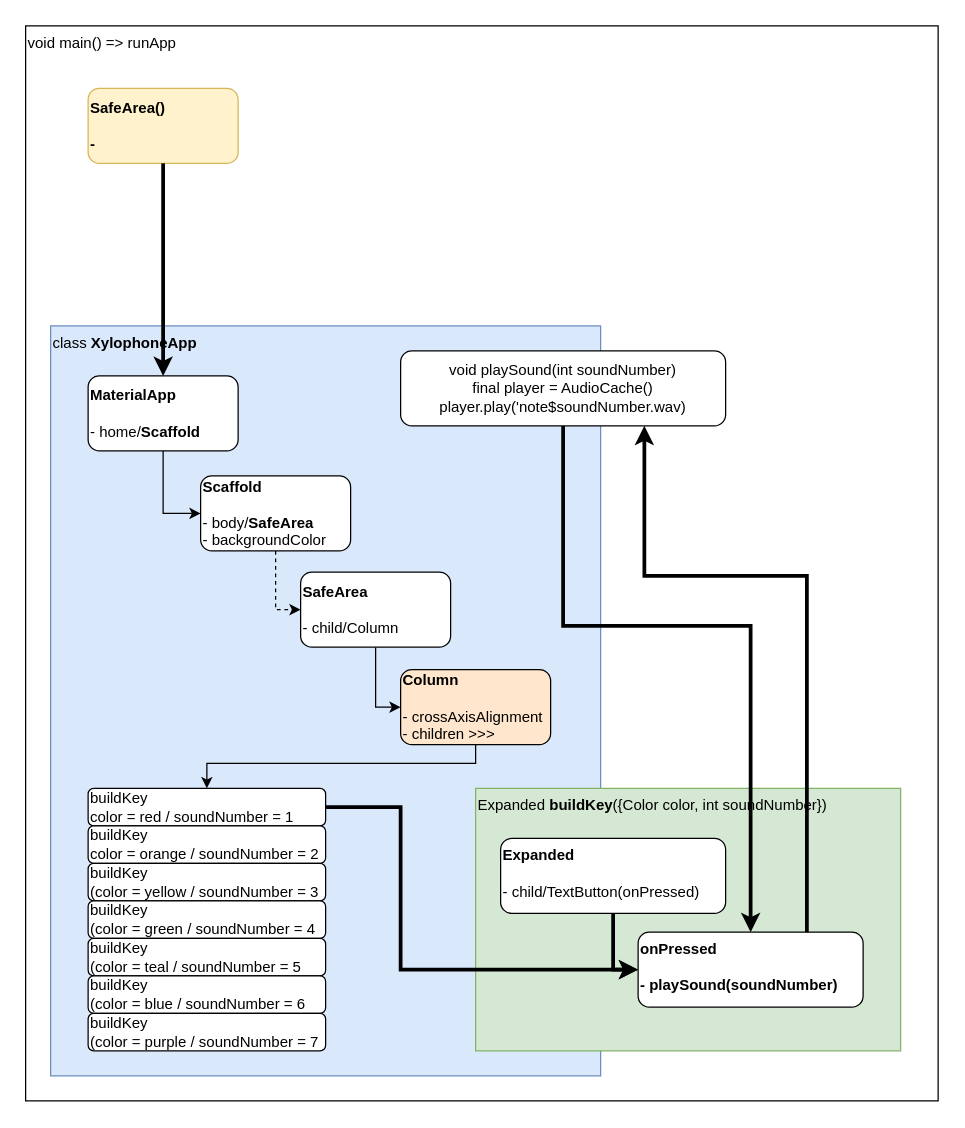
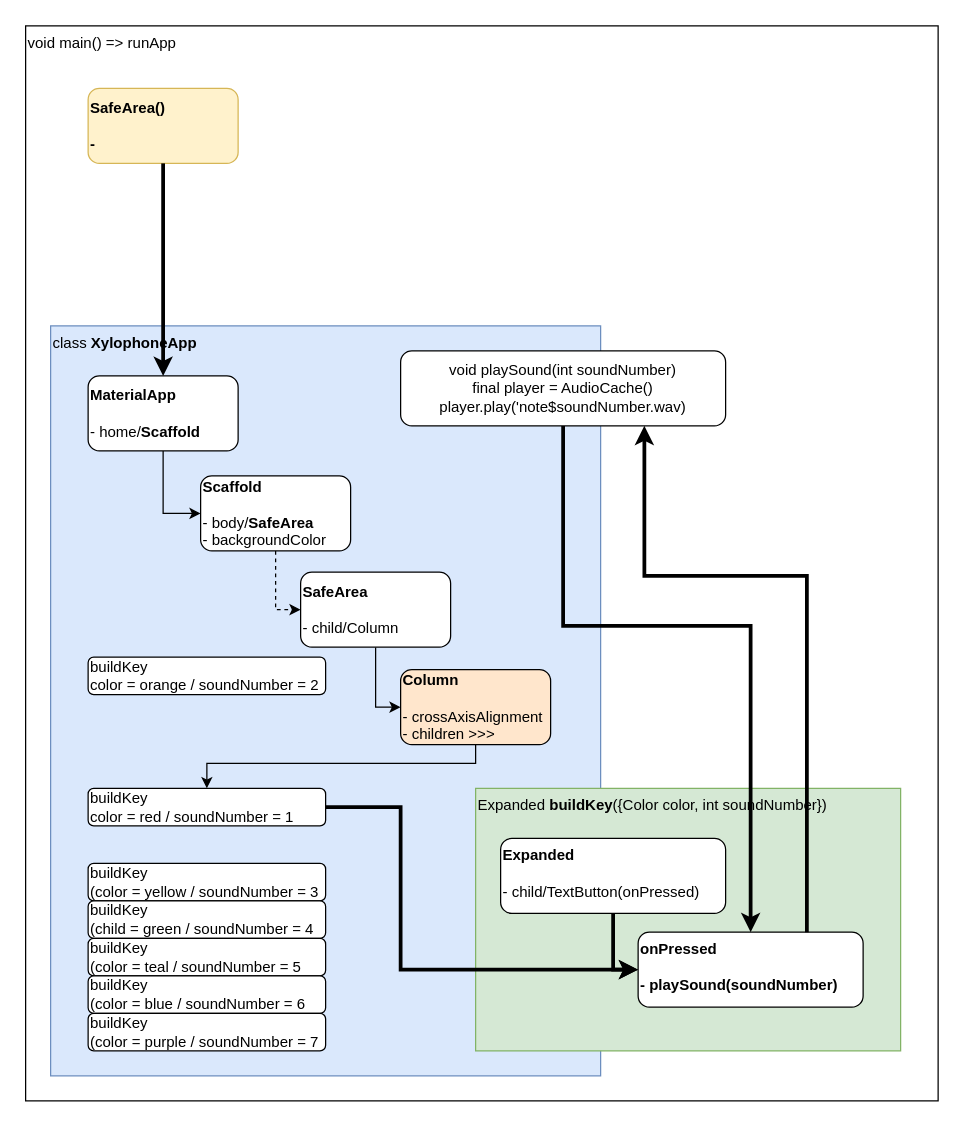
- <mxCell id="14" value="&lt;div&gt;buildKey&lt;/div&gt;&lt;div&gt;color = orange / soundNumber = 2&lt;br&gt;&lt;/div&gt;" style="rounded=1;whiteSpace=wrap;html=1;align=left;" vertex="1" parent="1"><mxGeometry x="70" y="660" width="190" height="30" as="geometry" /></mxCell>
+ <mxCell id="14" value="&lt;div&gt;buildKey&lt;/div&gt;&lt;div&gt;color = orange / soundNumber = 2&lt;br&gt;&lt;/div&gt;" style="rounded=1;whiteSpace=wrap;html=1;align=left;" vertex="1" parent="1"><mxGeometry x="70" y="525" width="190" height="30" as="geometry" /></mxCell>
- <mxCell id="16" value="&lt;div&gt;buildKey&lt;/div&gt;&lt;div&gt;(color = green / soundNumber = 4&lt;br&gt;&lt;/div&gt;" style="rounded=1;whiteSpace=wrap;html=1;align=left;" vertex="1" parent="1"><mxGeometry x="70" y="720" width="190" height="30" as="geometry" /></mxCell>
+ <mxCell id="16" value="&lt;div&gt;buildKey&lt;/div&gt;&lt;div&gt;(child = green / soundNumber = 4&lt;br&gt;&lt;/div&gt;" style="rounded=1;whiteSpace=wrap;html=1;align=left;" vertex="1" parent="1"><mxGeometry x="70" y="720" width="190" height="30" as="geometry" /></mxCell>
